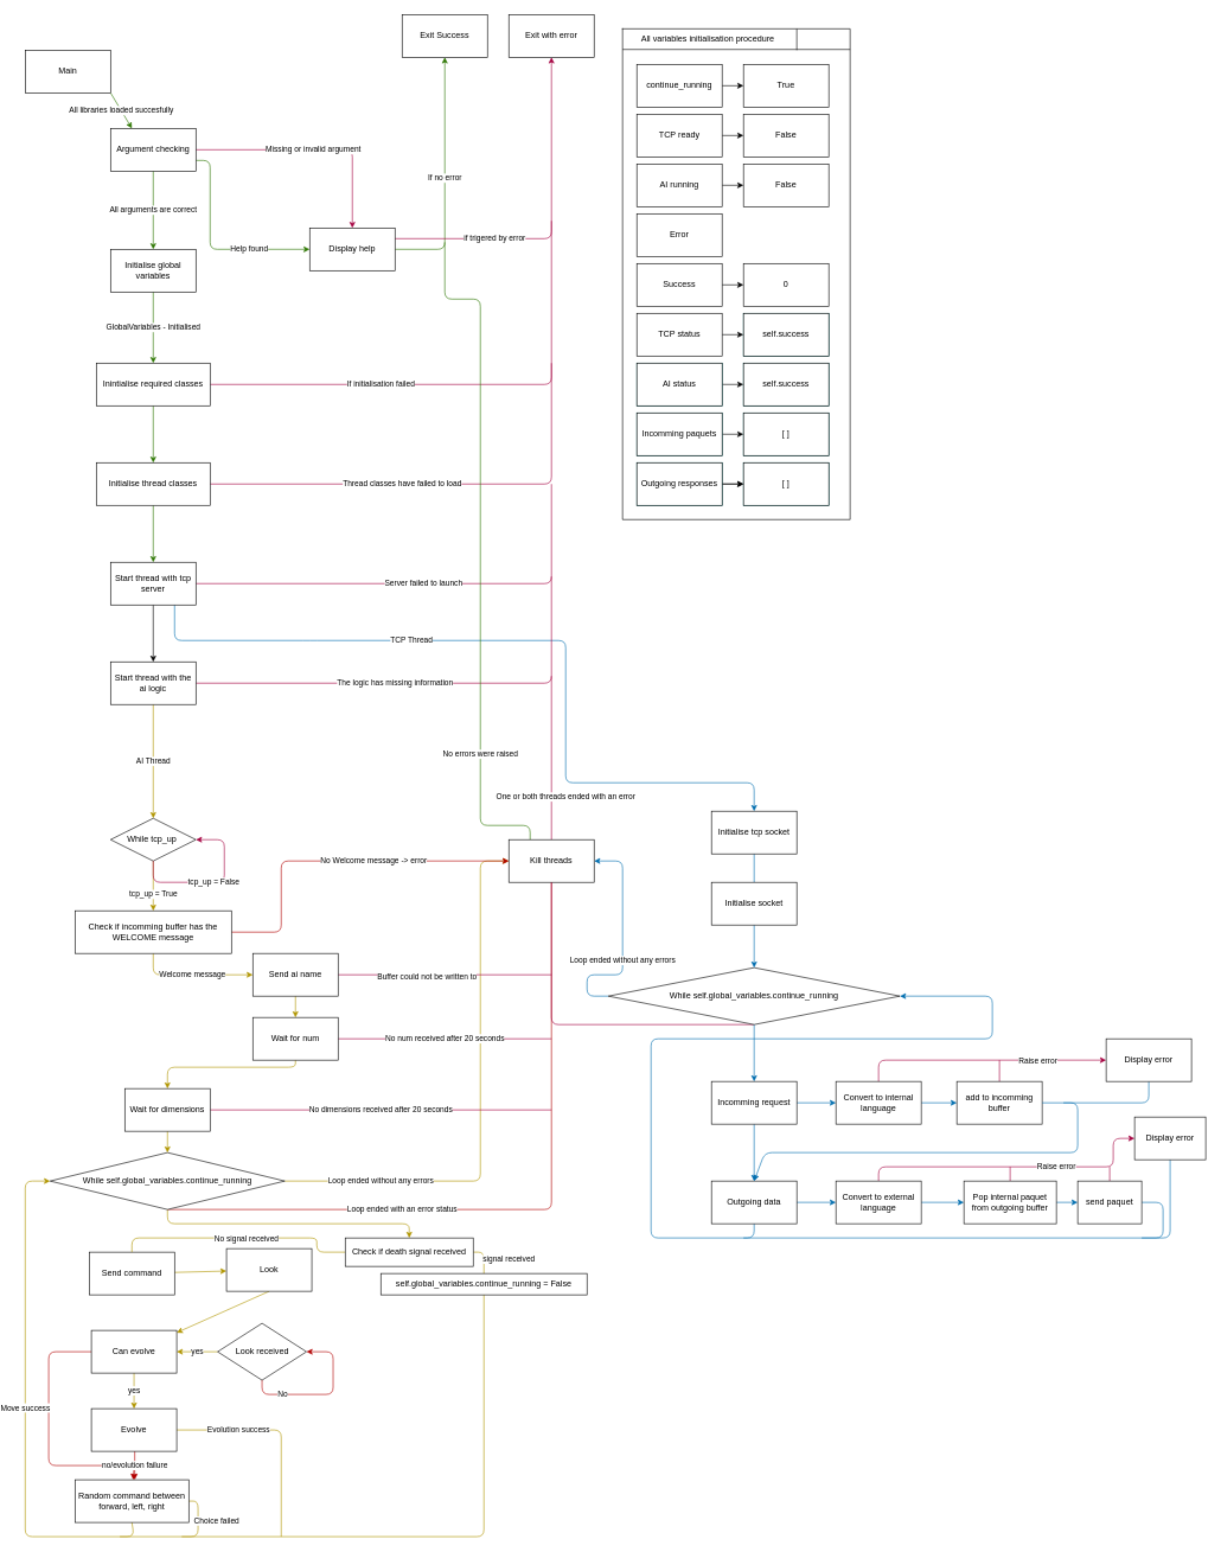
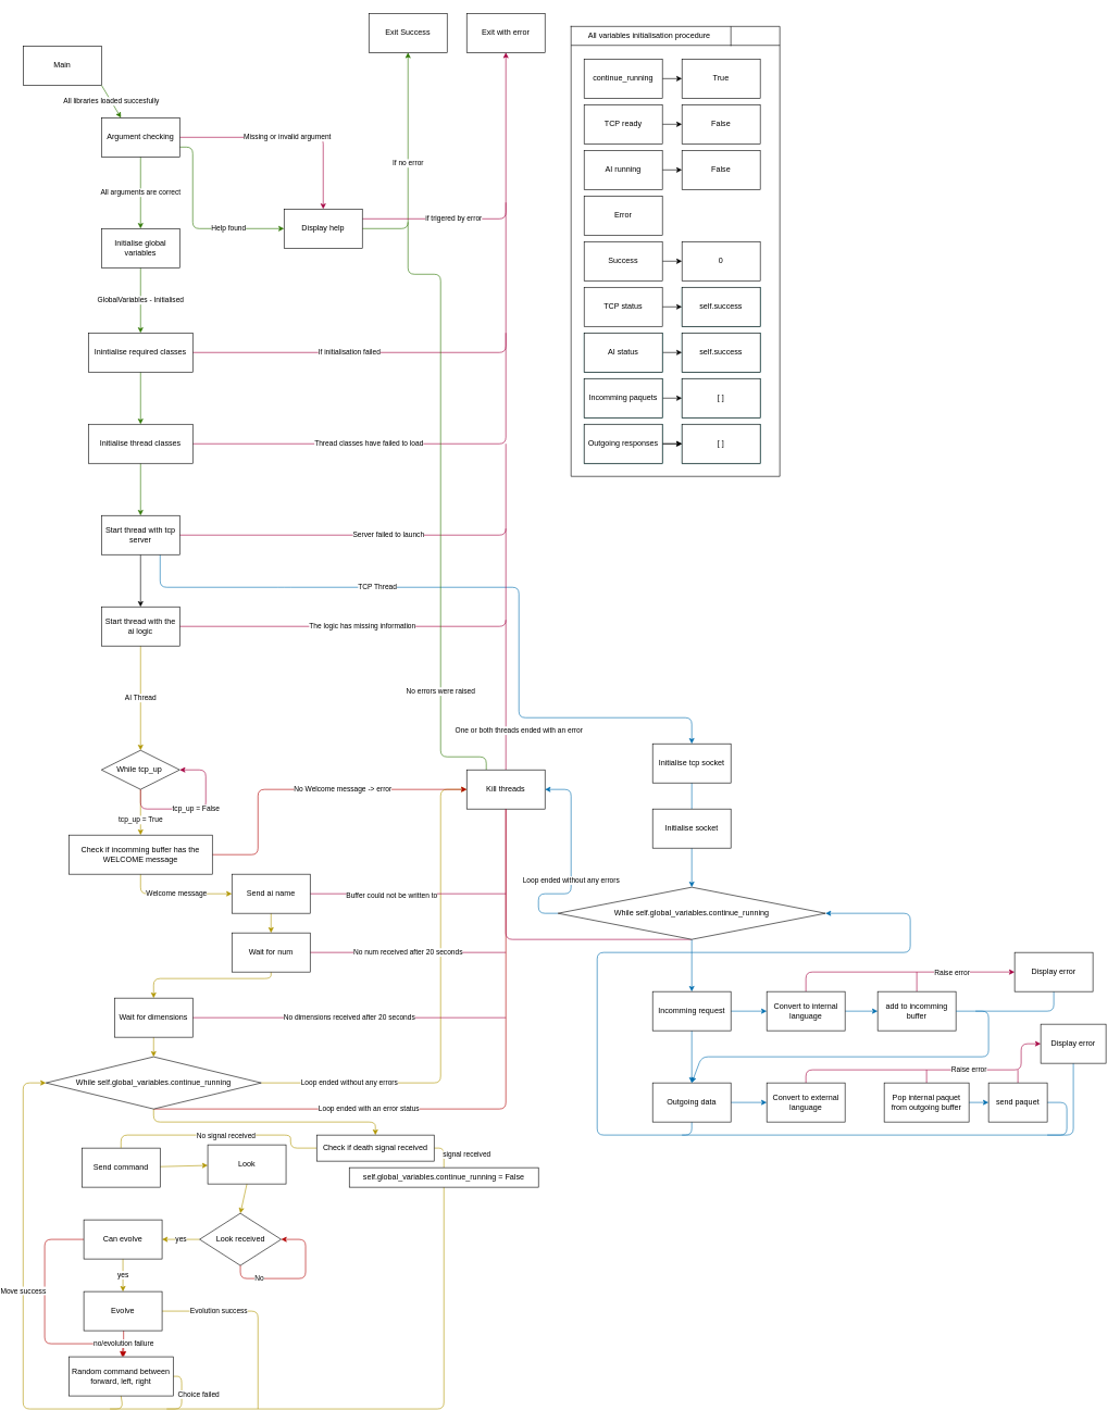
- <mxCell id="96" value="" style="edgeStyle=none;html=1;endArrow=classic;endFill=1;fillColor=#1ba1e2;strokeColor=#006EAF;" edge="1" parent="1" source="98" target="103"><mxGeometry relative="1" as="geometry" /></mxCell>
- <mxCell id="128" style="edgeStyle=none;html=1;exitX=0.5;exitY=1;exitDx=0;exitDy=0;endArrow=classic;endFill=1;fillColor=#e3c800;strokeColor=#B09500;" edge="1" parent="1" source="129" target="135"><mxGeometry relative="1" as="geometry" /></mxCell>
+ <mxCell id="128" style="edgeStyle=none;html=1;exitX=0.5;exitY=1;exitDx=0;exitDy=0;entryX=0.5;entryY=0;entryDx=0;entryDy=0;endArrow=classic;endFill=1;fillColor=#e3c800;strokeColor=#B09500;" edge="1" parent="1" source="129" target="131"><mxGeometry relative="1" as="geometry" /></mxCell>
